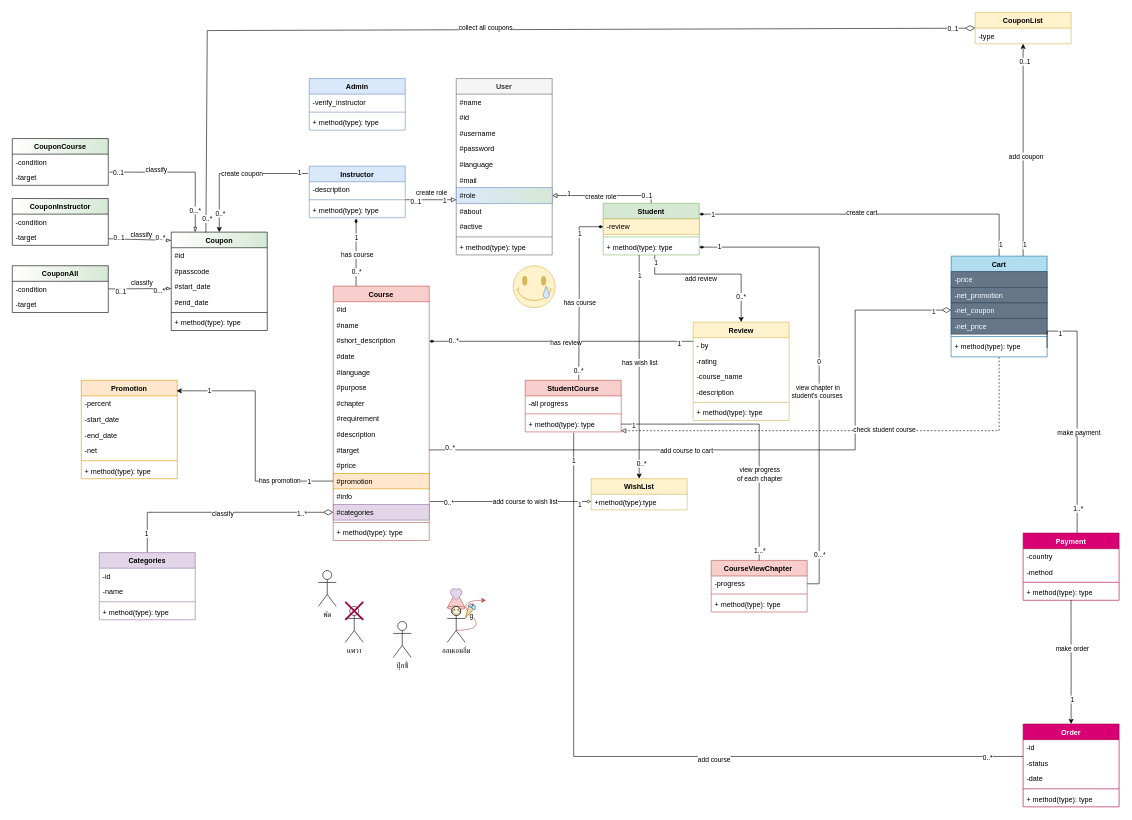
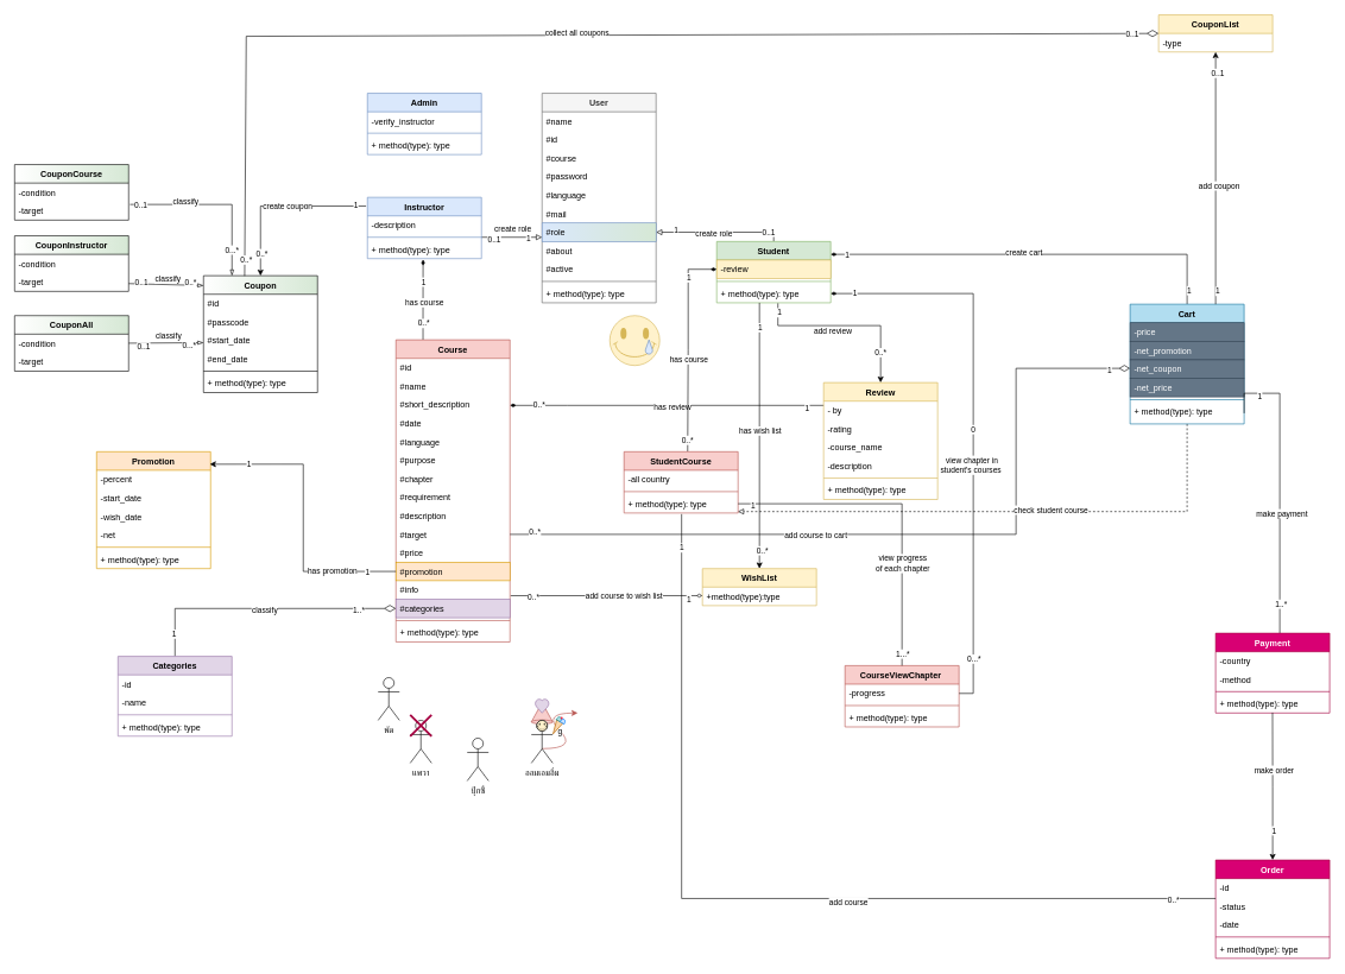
- <mxCell id="48" value="#username" style="text;strokeColor=none;fillColor=none;align=left;verticalAlign=top;spacingLeft=4;spacingRight=4;overflow=hidden;rotatable=0;points=[[0,0.5],[1,0.5]];portConstraint=eastwest;" vertex="1" parent="45"><mxGeometry y="78" width="160" height="26" as="geometry" /></mxCell>
+ <mxCell id="48" value="#course" style="text;strokeColor=none;fillColor=none;align=left;verticalAlign=top;spacingLeft=4;spacingRight=4;overflow=hidden;rotatable=0;points=[[0,0.5],[1,0.5]];portConstraint=eastwest;" vertex="1" parent="45"><mxGeometry y="78" width="160" height="26" as="geometry" /></mxCell>
- <mxCell id="139" value="-all progress" style="text;align=left;verticalAlign=top;spacingLeft=4;spacingRight=4;overflow=hidden;rotatable=0;points=[[0,0.5],[1,0.5]];portConstraint=eastwest;" vertex="1" parent="138"><mxGeometry y="26" width="160" height="26" as="geometry" /></mxCell>
+ <mxCell id="139" value="-all country" style="text;align=left;verticalAlign=top;spacingLeft=4;spacingRight=4;overflow=hidden;rotatable=0;points=[[0,0.5],[1,0.5]];portConstraint=eastwest;" vertex="1" parent="138"><mxGeometry y="26" width="160" height="26" as="geometry" /></mxCell>
- <mxCell id="106" value="-end_date" style="text;strokeColor=none;fillColor=none;align=left;verticalAlign=top;spacingLeft=4;spacingRight=4;overflow=hidden;rotatable=0;points=[[0,0.5],[1,0.5]];portConstraint=eastwest;" vertex="1" parent="103"><mxGeometry y="78" width="160" height="26" as="geometry" /></mxCell>
+ <mxCell id="106" value="-wish_date" style="text;strokeColor=none;fillColor=none;align=left;verticalAlign=top;spacingLeft=4;spacingRight=4;overflow=hidden;rotatable=0;points=[[0,0.5],[1,0.5]];portConstraint=eastwest;" vertex="1" parent="103"><mxGeometry y="78" width="160" height="26" as="geometry" /></mxCell>
